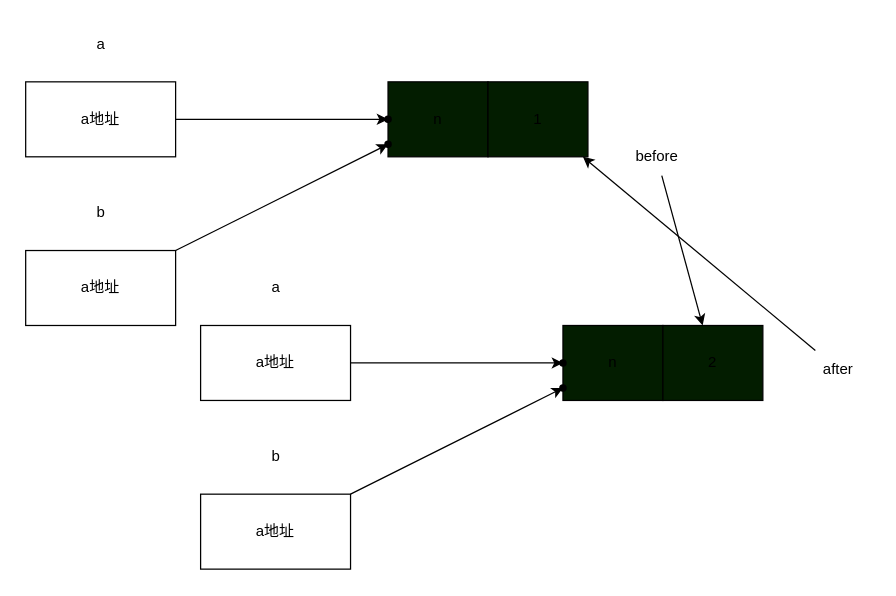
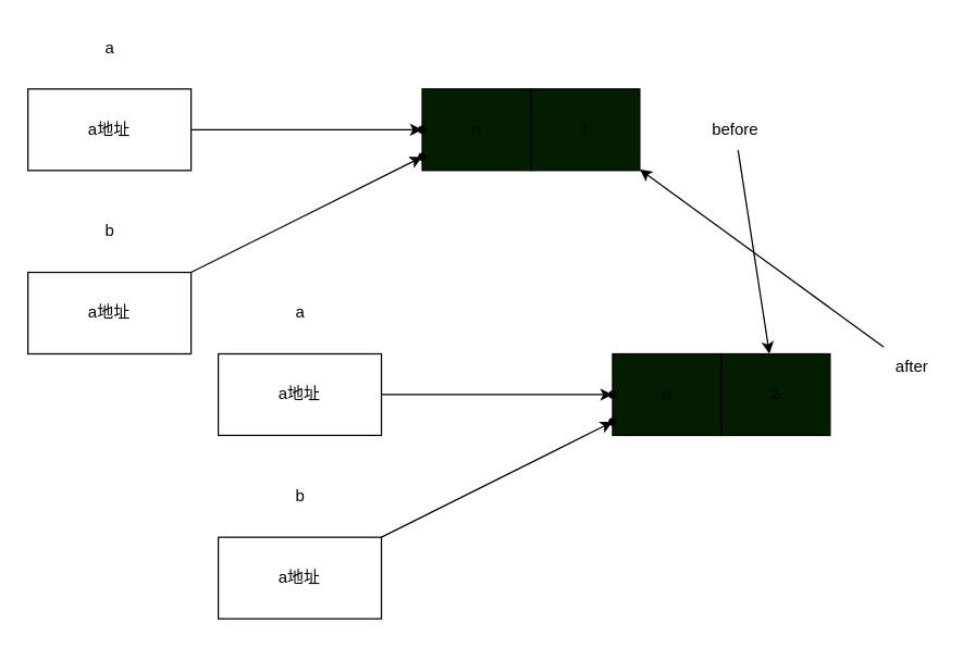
- <mxCell id="23" value="before" style="text;html=1;align=center;verticalAlign=middle;resizable=0;points=[];autosize=1;strokeColor=none;fillColor=none;" vertex="1" parent="1"><mxGeometry x="495" y="110" width="60" height="30" as="geometry" /></mxCell>
+ <mxCell id="23" value="before" style="text;html=1;align=center;verticalAlign=middle;resizable=0;points=[];autosize=1;strokeColor=none;fillColor=none;" vertex="1" parent="1"><mxGeometry x="510" y="80" width="60" height="30" as="geometry" /></mxCell>
- <mxCell id="25" value="after" style="text;html=1;align=center;verticalAlign=middle;resizable=0;points=[];autosize=1;strokeColor=none;fillColor=none;" vertex="1" parent="1"><mxGeometry x="645" y="280" width="50" height="30" as="geometry" /></mxCell>
+ <mxCell id="25" value="after" style="text;html=1;align=center;verticalAlign=middle;resizable=0;points=[];autosize=1;strokeColor=none;fillColor=none;" vertex="1" parent="1"><mxGeometry x="645" y="255" width="50" height="30" as="geometry" /></mxCell>
